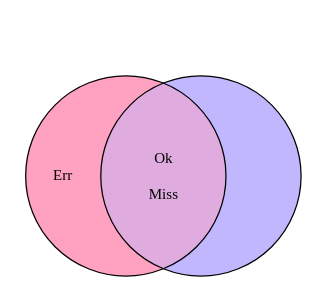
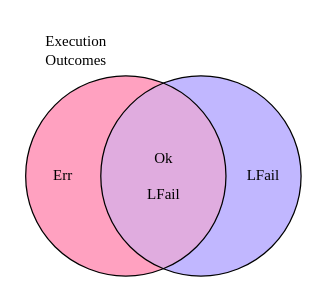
+ <mxCell id="3" value="Execution&lt;br&gt;Outcomes" style="text;html=1;align=center;verticalAlign=middle;resizable=0;points=[];autosize=1;strokeColor=none;fillColor=none;fontFamily=CMU Serif;" vertex="1" parent="1"><mxGeometry x="20" y="20" width="80" height="40" as="geometry" /></mxCell>
- <mxCell id="8" value="Ok&lt;br&gt;&lt;br&gt;Miss" style="text;html=1;align=center;verticalAlign=middle;resizable=0;points=[];autosize=1;strokeColor=none;fillColor=none;fontFamily=Inconsolata;" vertex="1" parent="1"><mxGeometry x="105" y="110" width="50" height="60" as="geometry" /></mxCell>
+ <mxCell id="8" value="Ok&lt;br&gt;&lt;br&gt;LFail" style="text;html=1;align=center;verticalAlign=middle;resizable=0;points=[];autosize=1;strokeColor=none;fillColor=none;fontFamily=Inconsolata;" vertex="1" parent="1"><mxGeometry x="105" y="110" width="50" height="60" as="geometry" /></mxCell>
+ <mxCell id="10" value="LFail" style="text;html=1;strokeColor=none;fillColor=none;align=center;verticalAlign=middle;whiteSpace=wrap;rounded=0;fontFamily=Inconsolata;" vertex="1" parent="1"><mxGeometry x="180" y="125" width="60" height="30" as="geometry" /></mxCell>
